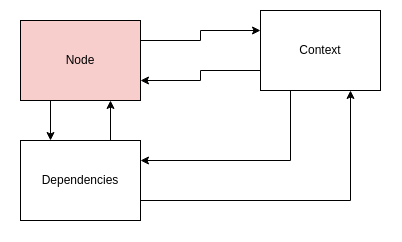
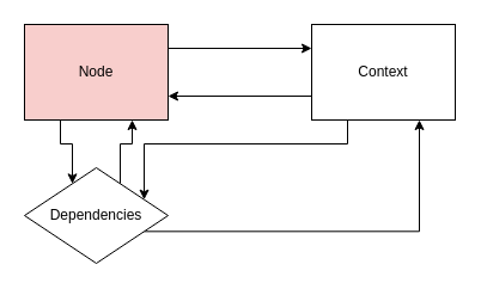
- <mxCell id="7" value="Context" style="rounded=0;whiteSpace=wrap;html=1;" vertex="1" parent="1"><mxGeometry x="260" y="10" width="120" height="80" as="geometry" /></mxCell>
+ <mxCell id="7" value="Context" style="rounded=0;whiteSpace=wrap;html=1;" vertex="1" parent="1"><mxGeometry x="260" y="20" width="120" height="80" as="geometry" /></mxCell>
- <mxCell id="10" value="Dependencies" style="rounded=0;whiteSpace=wrap;html=1;" vertex="1" parent="1"><mxGeometry x="20" y="140" width="120" height="80" as="geometry" /></mxCell>
+ <mxCell id="10" value="Dependencies" style="rhombus;whiteSpace=wrap;html=1;" vertex="1" parent="1"><mxGeometry x="20" y="140" width="120" height="80" as="geometry" /></mxCell>
